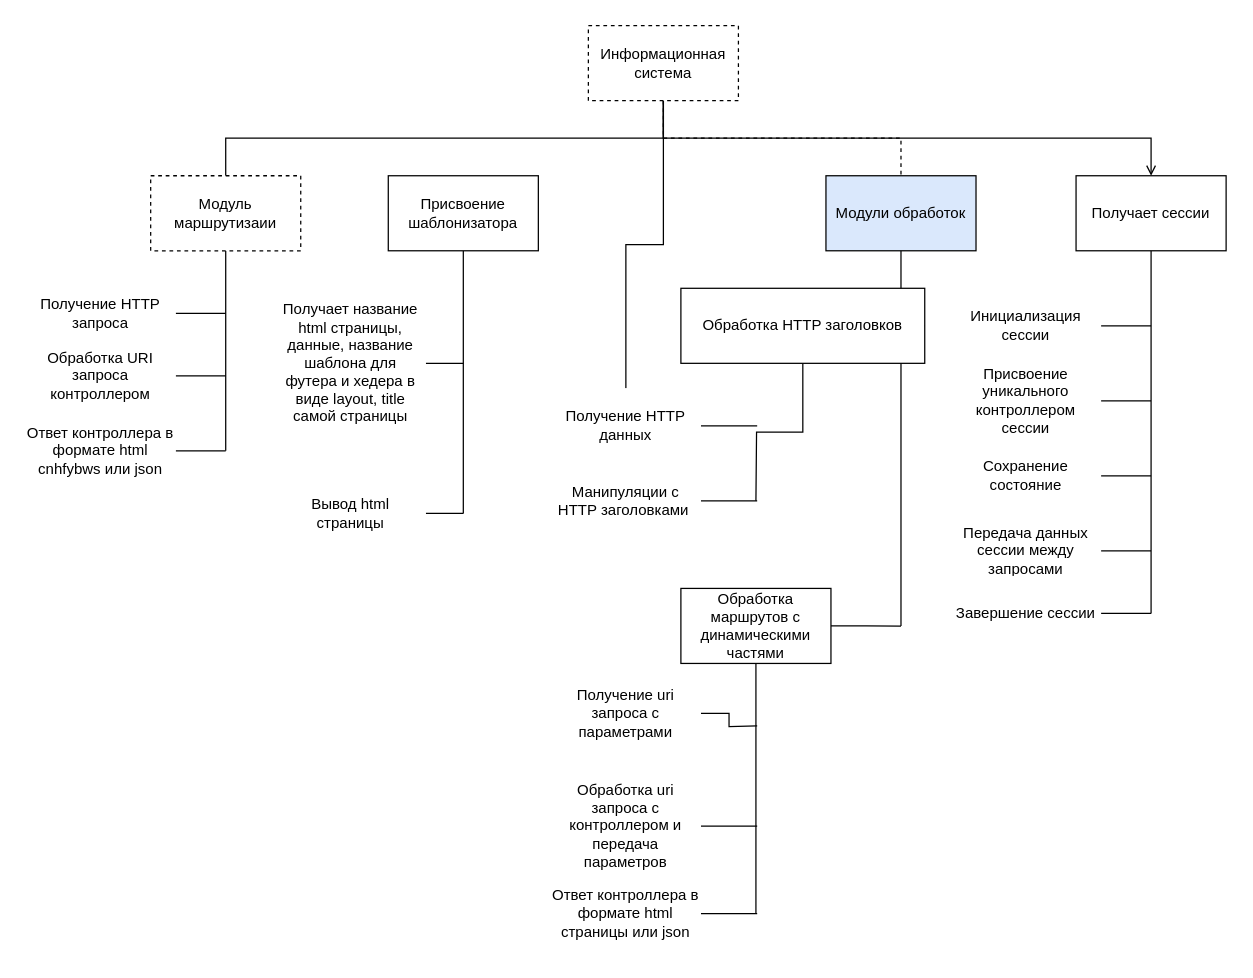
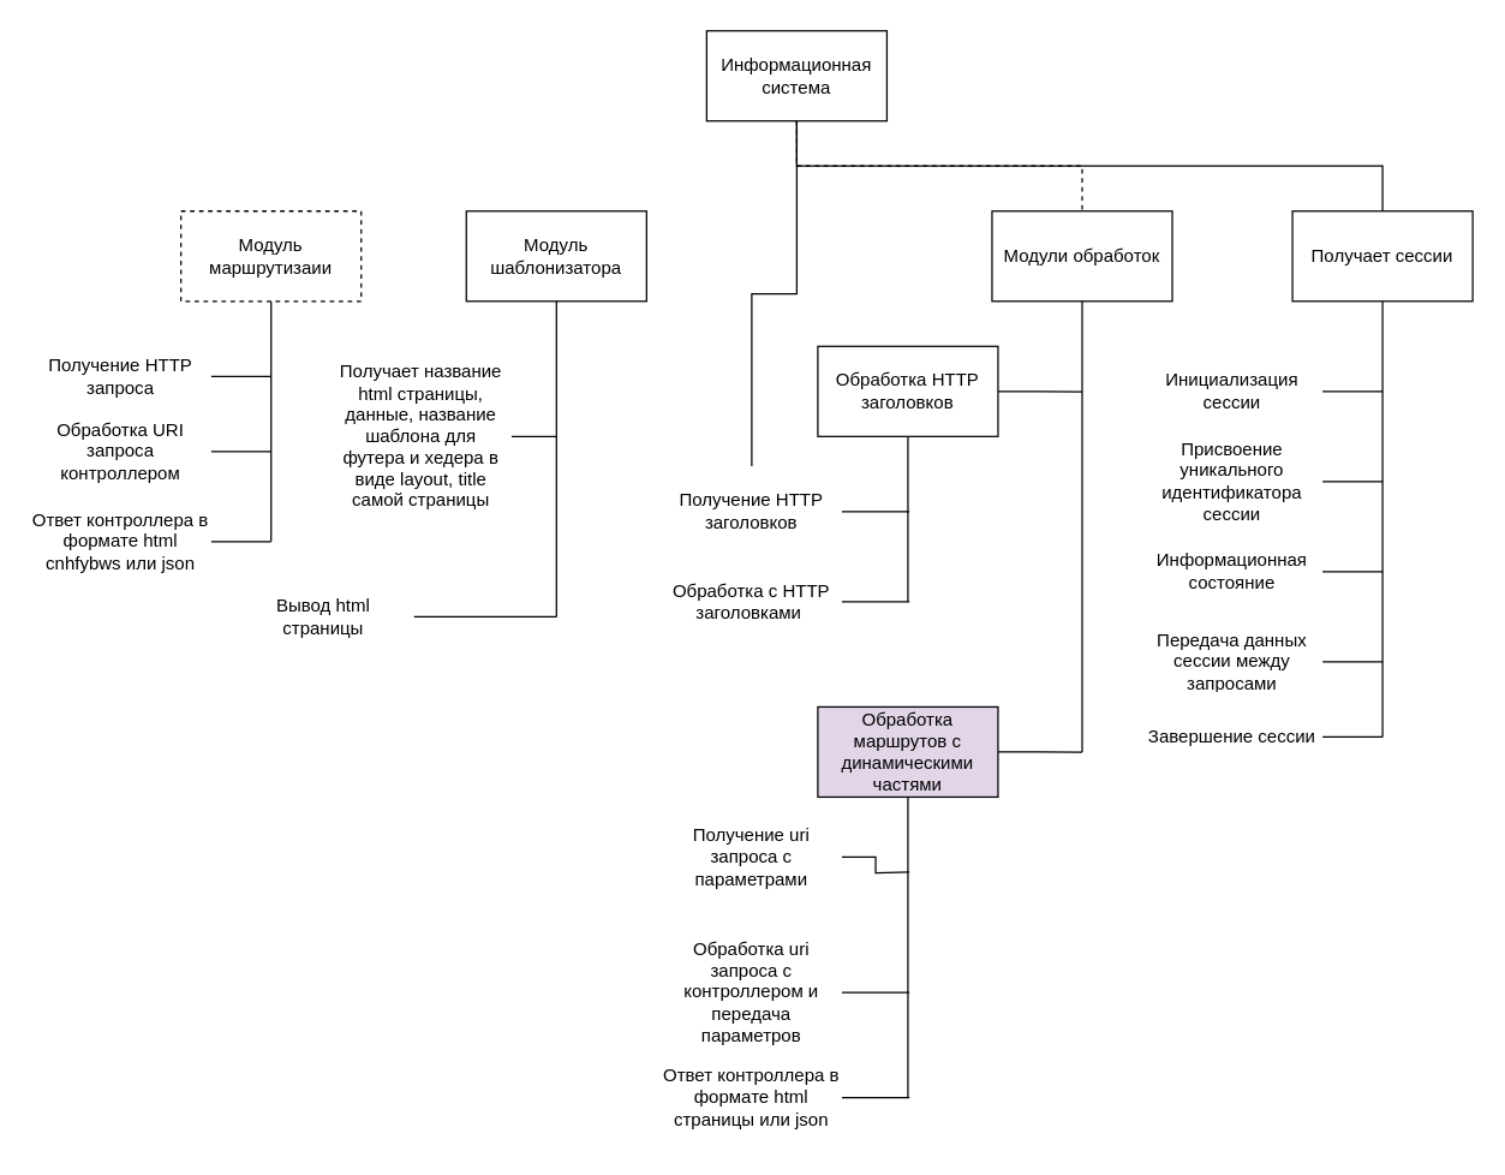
- <mxCell id="6" value="Информационная система" style="rounded=0;whiteSpace=wrap;html=1;dashed=1;" parent="1" vertex="1"><mxGeometry x="470" y="20" width="120" height="60" as="geometry" /></mxCell>
+ <mxCell id="6" value="Информационная система" style="rounded=0;whiteSpace=wrap;html=1;" parent="1" vertex="1"><mxGeometry x="470" y="20" width="120" height="60" as="geometry" /></mxCell>
- <mxCell id="2" style="edgeStyle=orthogonalEdgeStyle;rounded=0;orthogonalLoop=1;jettySize=auto;html=1;exitX=0.5;exitY=1;exitDx=0;exitDy=0;entryX=0.5;entryY=0;entryDx=0;entryDy=0;endArrow=none;endFill=0;" parent="1" source="6" target="8" edge="1"><mxGeometry relative="1" as="geometry" /></mxCell>
- <mxCell id="5" style="edgeStyle=orthogonalEdgeStyle;rounded=0;orthogonalLoop=1;jettySize=auto;html=1;exitX=0.5;exitY=1;exitDx=0;exitDy=0;endArrow=open;endFill=0;entryX=0.5;entryY=0;entryDx=0;entryDy=0;" parent="1" source="6" target="14" edge="1"><mxGeometry relative="1" as="geometry"><mxPoint x="550" y="80" as="sourcePoint" /><Array as="points"><mxPoint x="530" y="110" /><mxPoint x="920" y="110" /></Array></mxGeometry></mxCell>
+ <mxCell id="5" style="edgeStyle=orthogonalEdgeStyle;rounded=0;orthogonalLoop=1;jettySize=auto;html=1;exitX=0.5;exitY=1;exitDx=0;exitDy=0;endArrow=none;endFill=0;entryX=0.5;entryY=0;entryDx=0;entryDy=0;" parent="1" source="6" target="14" edge="1"><mxGeometry relative="1" as="geometry"><mxPoint x="550" y="80" as="sourcePoint" /><Array as="points"><mxPoint x="530" y="110" /><mxPoint x="920" y="110" /></Array></mxGeometry></mxCell>
- <mxCell id="10" value="Присвоение шаблонизатора" style="rounded=0;whiteSpace=wrap;html=1;" parent="1" vertex="1"><mxGeometry x="310" y="140" width="120" height="60" as="geometry" /></mxCell>
+ <mxCell id="10" value="Модуль шаблонизатора" style="rounded=0;whiteSpace=wrap;html=1;" parent="1" vertex="1"><mxGeometry x="310" y="140" width="120" height="60" as="geometry" /></mxCell>
- <mxCell id="12" value="Модули обработок" style="rounded=0;whiteSpace=wrap;html=1;fillColor=#dae8fc;" parent="1" vertex="1"><mxGeometry x="660" y="140" width="120" height="60" as="geometry" /></mxCell>
+ <mxCell id="12" value="Модули обработок" style="rounded=0;whiteSpace=wrap;html=1;" parent="1" vertex="1"><mxGeometry x="660" y="140" width="120" height="60" as="geometry" /></mxCell>
- <mxCell id="27" value="Обработка HTTP заголовков" style="rounded=0;whiteSpace=wrap;html=1;" vertex="1" parent="1"><mxGeometry x="544" y="230" width="195" height="60" as="geometry" /></mxCell>
+ <mxCell id="27" value="Обработка HTTP заголовков" style="rounded=0;whiteSpace=wrap;html=1;" vertex="1" parent="1"><mxGeometry x="544" y="230" width="120" height="60" as="geometry" /></mxCell>
- <mxCell id="44" value="Присвоение уникального контроллером сессии" style="rounded=0;whiteSpace=wrap;html=1;strokeColor=none;" vertex="1" parent="1"><mxGeometry x="760" y="290" width="120" height="60" as="geometry" /></mxCell>
+ <mxCell id="44" value="Присвоение уникального идентификатора сессии" style="rounded=0;whiteSpace=wrap;html=1;strokeColor=none;" vertex="1" parent="1"><mxGeometry x="760" y="290" width="120" height="60" as="geometry" /></mxCell>
- <mxCell id="29" value="Получение HTTP данных" style="rounded=0;whiteSpace=wrap;html=1;strokeColor=none;" vertex="1" parent="1"><mxGeometry x="440" y="310" width="120" height="60" as="geometry" /></mxCell>
+ <mxCell id="29" value="Получение HTTP заголовков" style="rounded=0;whiteSpace=wrap;html=1;strokeColor=none;" vertex="1" parent="1"><mxGeometry x="440" y="310" width="120" height="60" as="geometry" /></mxCell>
- <mxCell id="46" value="Сохранение состояние" style="rounded=0;whiteSpace=wrap;html=1;strokeColor=none;" vertex="1" parent="1"><mxGeometry x="760" y="350" width="120" height="60" as="geometry" /></mxCell>
+ <mxCell id="46" value="Информационная состояние" style="rounded=0;whiteSpace=wrap;html=1;strokeColor=none;" vertex="1" parent="1"><mxGeometry x="760" y="350" width="120" height="60" as="geometry" /></mxCell>
- <mxCell id="31" value="Манипуляции с HTTP заголовками&amp;nbsp;" style="rounded=0;whiteSpace=wrap;html=1;strokeColor=none;" vertex="1" parent="1"><mxGeometry x="440" y="370" width="120" height="60" as="geometry" /></mxCell>
+ <mxCell id="31" value="Обработка с HTTP заголовками&amp;nbsp;" style="rounded=0;whiteSpace=wrap;html=1;strokeColor=none;" vertex="1" parent="1"><mxGeometry x="440" y="370" width="120" height="60" as="geometry" /></mxCell>
- <mxCell id="24" value="Вывод html страницы&lt;span id=&quot;docs-internal-guid-d5048df0-7fff-7661-fb04-355db28b799f&quot;&gt;&lt;/span&gt;" style="rounded=0;whiteSpace=wrap;html=1;strokeColor=none;" vertex="1" parent="1"><mxGeometry x="220" y="380" width="120" height="60" as="geometry" /></mxCell>
+ <mxCell id="24" value="Вывод html страницы&lt;span id=&quot;docs-internal-guid-d5048df0-7fff-7661-fb04-355db28b799f&quot;&gt;&lt;/span&gt;" style="rounded=0;whiteSpace=wrap;html=1;strokeColor=none;" vertex="1" parent="1"><mxGeometry x="155" y="380" width="120" height="60" as="geometry" /></mxCell>
- <mxCell id="34" value="Обработка маршрутов с динамическими частями" style="rounded=0;whiteSpace=wrap;html=1;" vertex="1" parent="1"><mxGeometry x="544" y="470" width="120" height="60" as="geometry" /></mxCell>
+ <mxCell id="34" value="Обработка маршрутов с динамическими частями" style="rounded=0;whiteSpace=wrap;html=1;fillColor=#e1d5e7;" vertex="1" parent="1"><mxGeometry x="544" y="470" width="120" height="60" as="geometry" /></mxCell>
